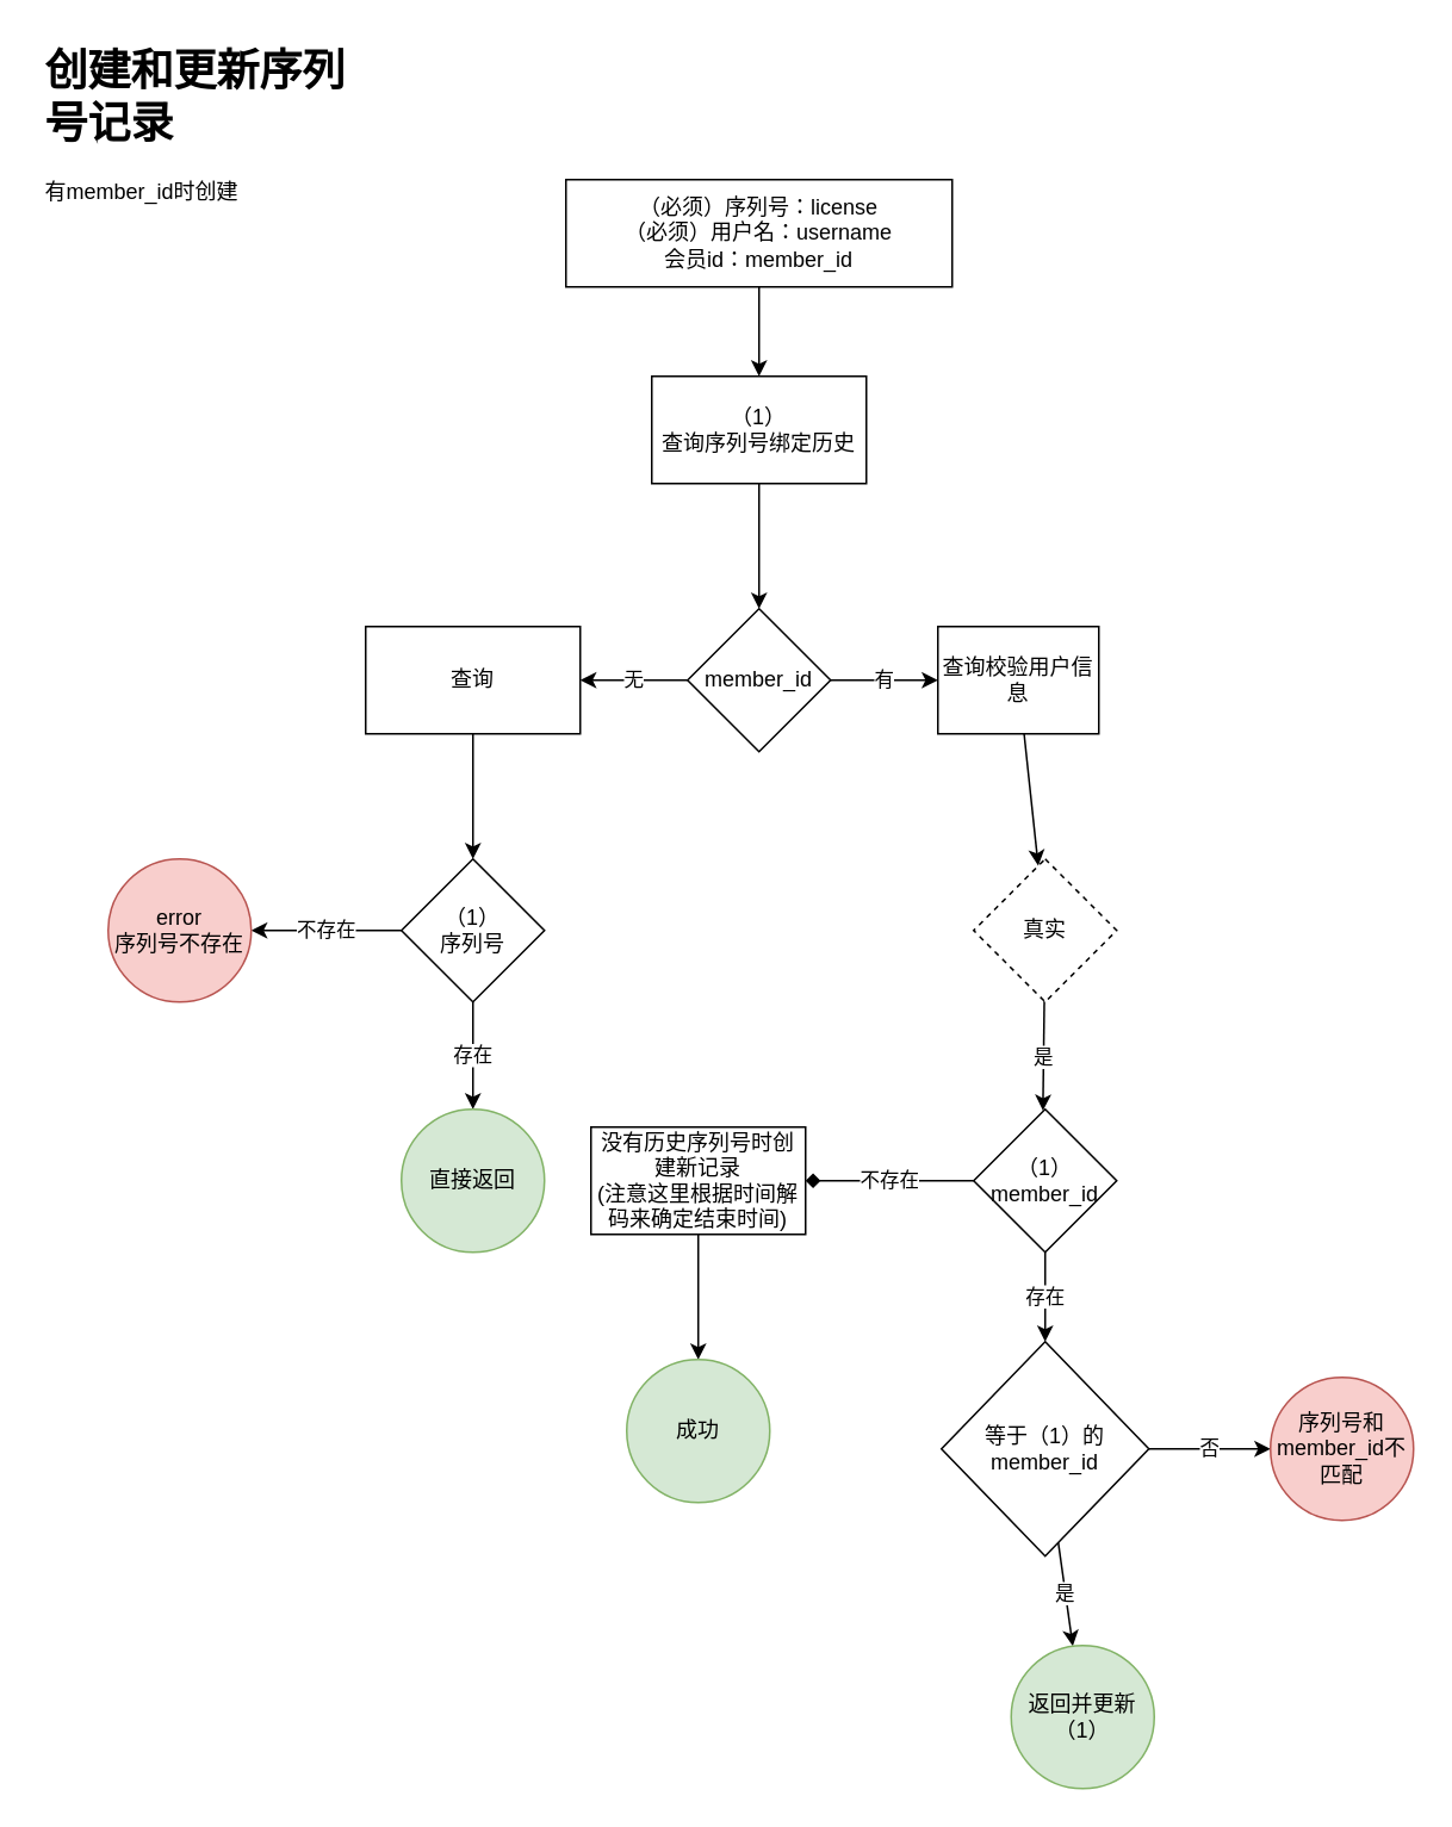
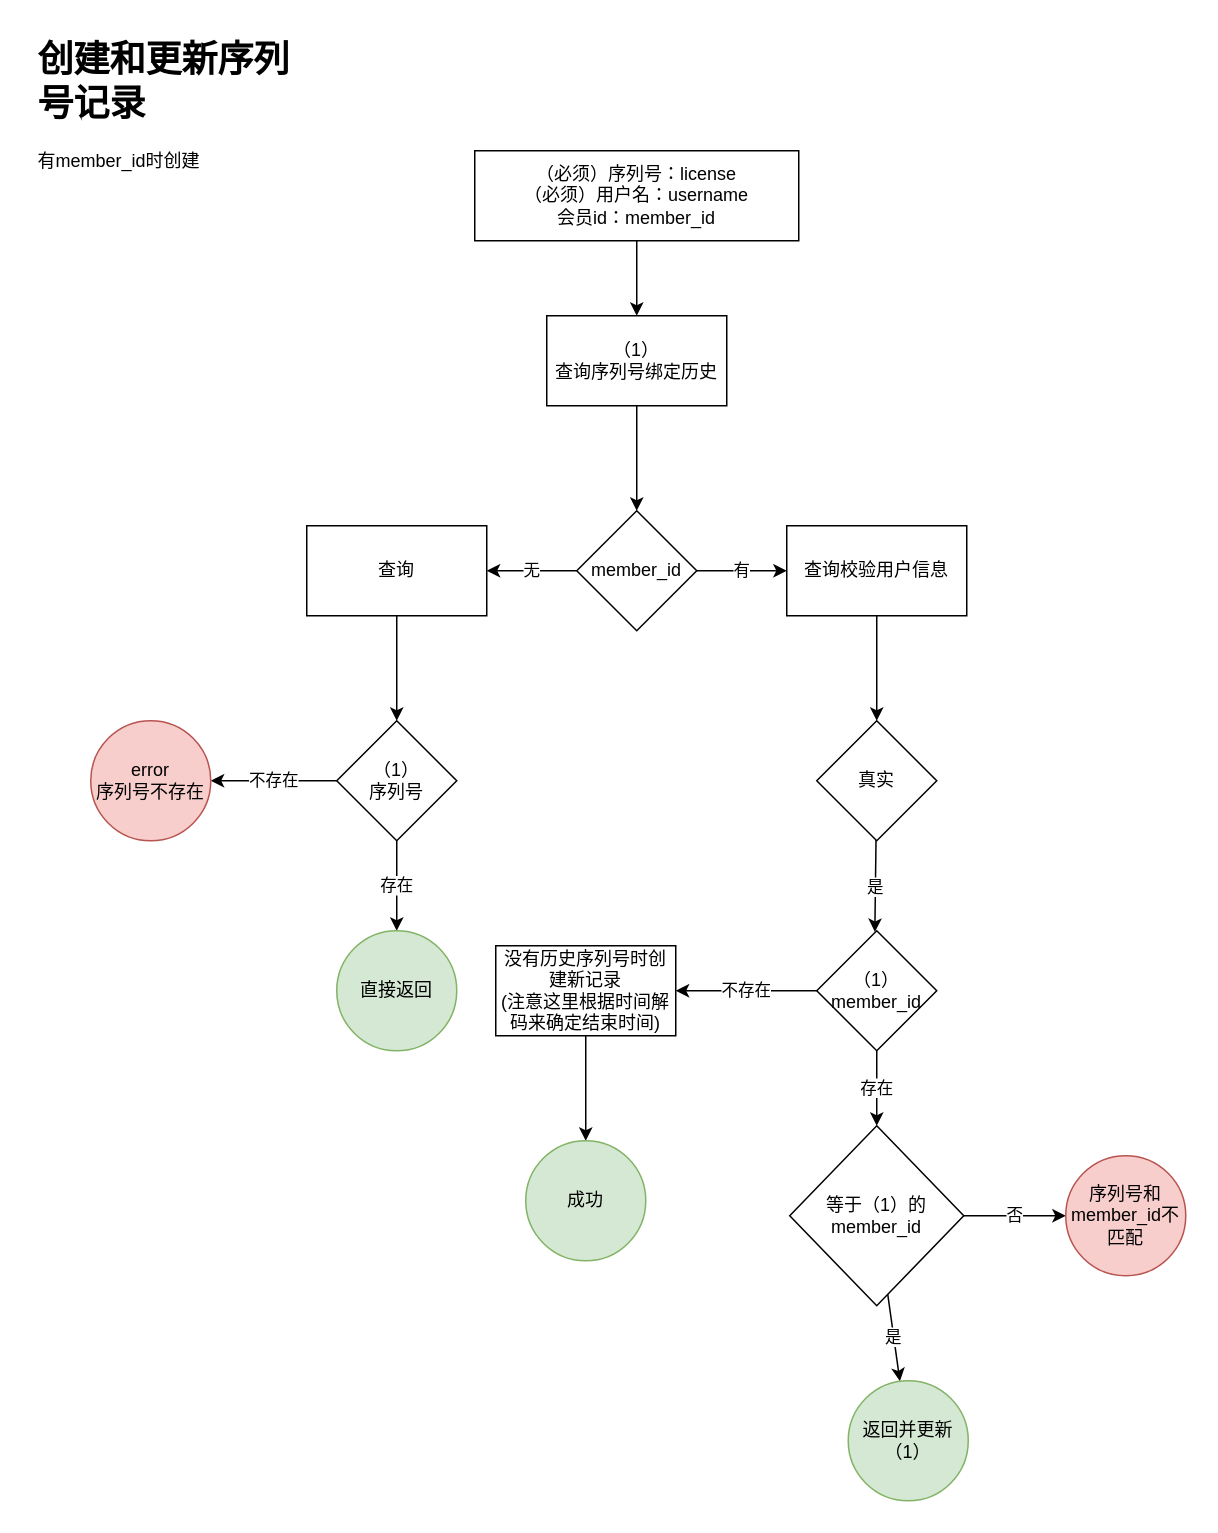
- <mxCell id="13" value="查询校验用户信息" style="whiteSpace=wrap;html=1;rounded=0;" parent="1" vertex="1"><mxGeometry x="524" y="350" width="90" height="60" as="geometry" /></mxCell>
+ <mxCell id="13" value="查询校验用户信息" style="whiteSpace=wrap;html=1;rounded=0;" parent="1" vertex="1"><mxGeometry x="524" y="350" width="120" height="60" as="geometry" /></mxCell>
- <mxCell id="20" value="真实" style="rhombus;whiteSpace=wrap;html=1;rounded=0;dashed=1;" parent="1" vertex="1"><mxGeometry x="544" y="480" width="80" height="80" as="geometry" /></mxCell>
+ <mxCell id="20" value="真实" style="rhombus;whiteSpace=wrap;html=1;rounded=0;" parent="1" vertex="1"><mxGeometry x="544" y="480" width="80" height="80" as="geometry" /></mxCell>
- <mxCell id="22" value="不存在" style="edgeStyle=none;html=1;exitX=0;exitY=0.5;exitDx=0;exitDy=0;entryX=1;entryY=0.5;entryDx=0;entryDy=0;endArrow=diamond;" parent="1" source="23" target="30" edge="1"><mxGeometry relative="1" as="geometry" /></mxCell>
+ <mxCell id="22" value="不存在" style="edgeStyle=none;html=1;exitX=0;exitY=0.5;exitDx=0;exitDy=0;entryX=1;entryY=0.5;entryDx=0;entryDy=0;" parent="1" source="23" target="30" edge="1"><mxGeometry relative="1" as="geometry" /></mxCell>
